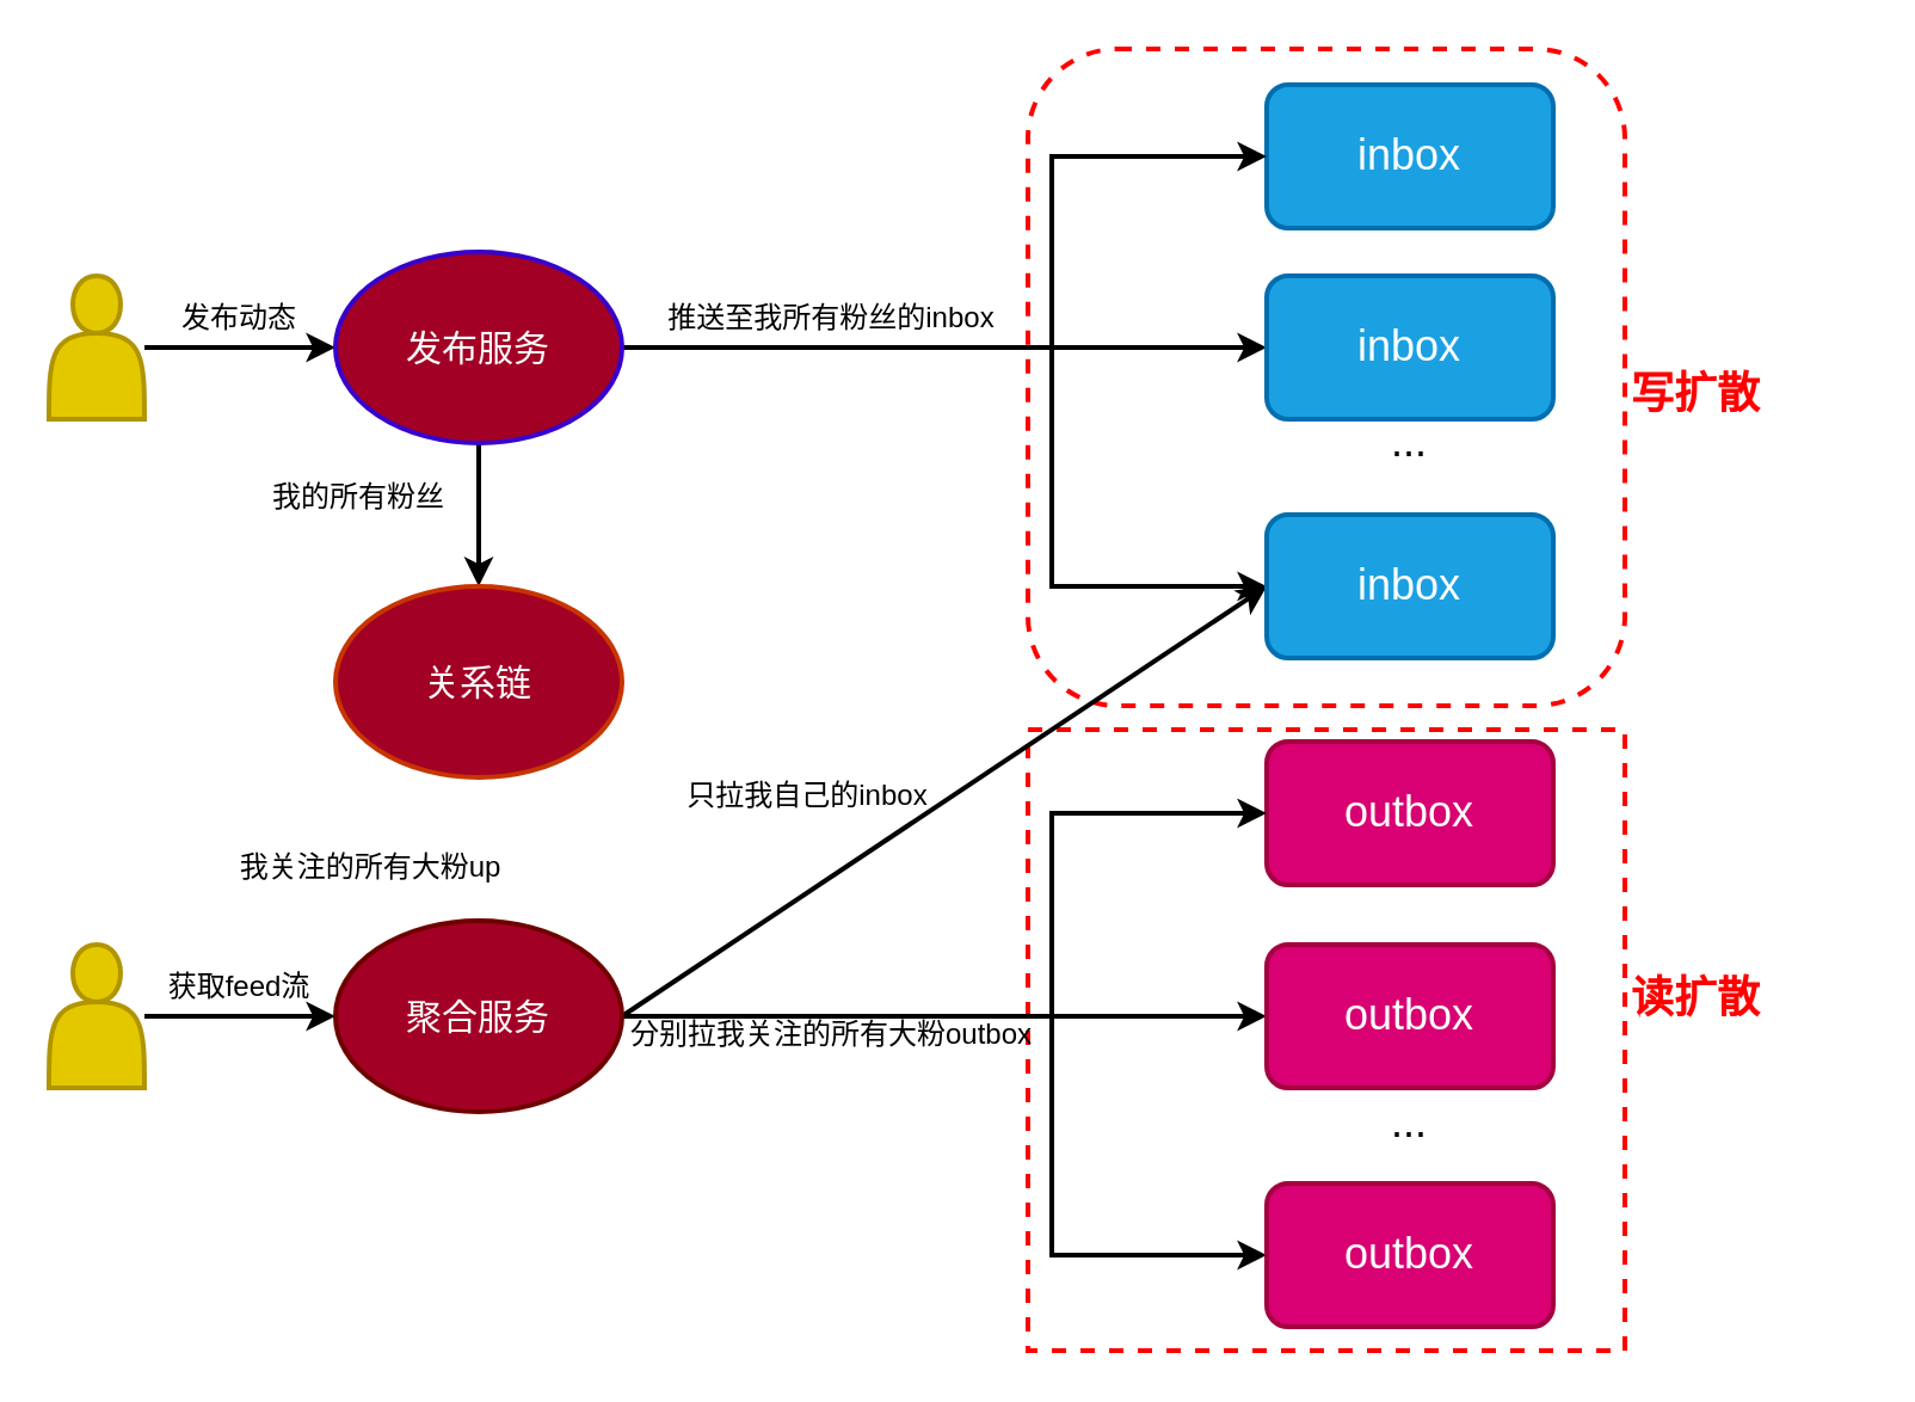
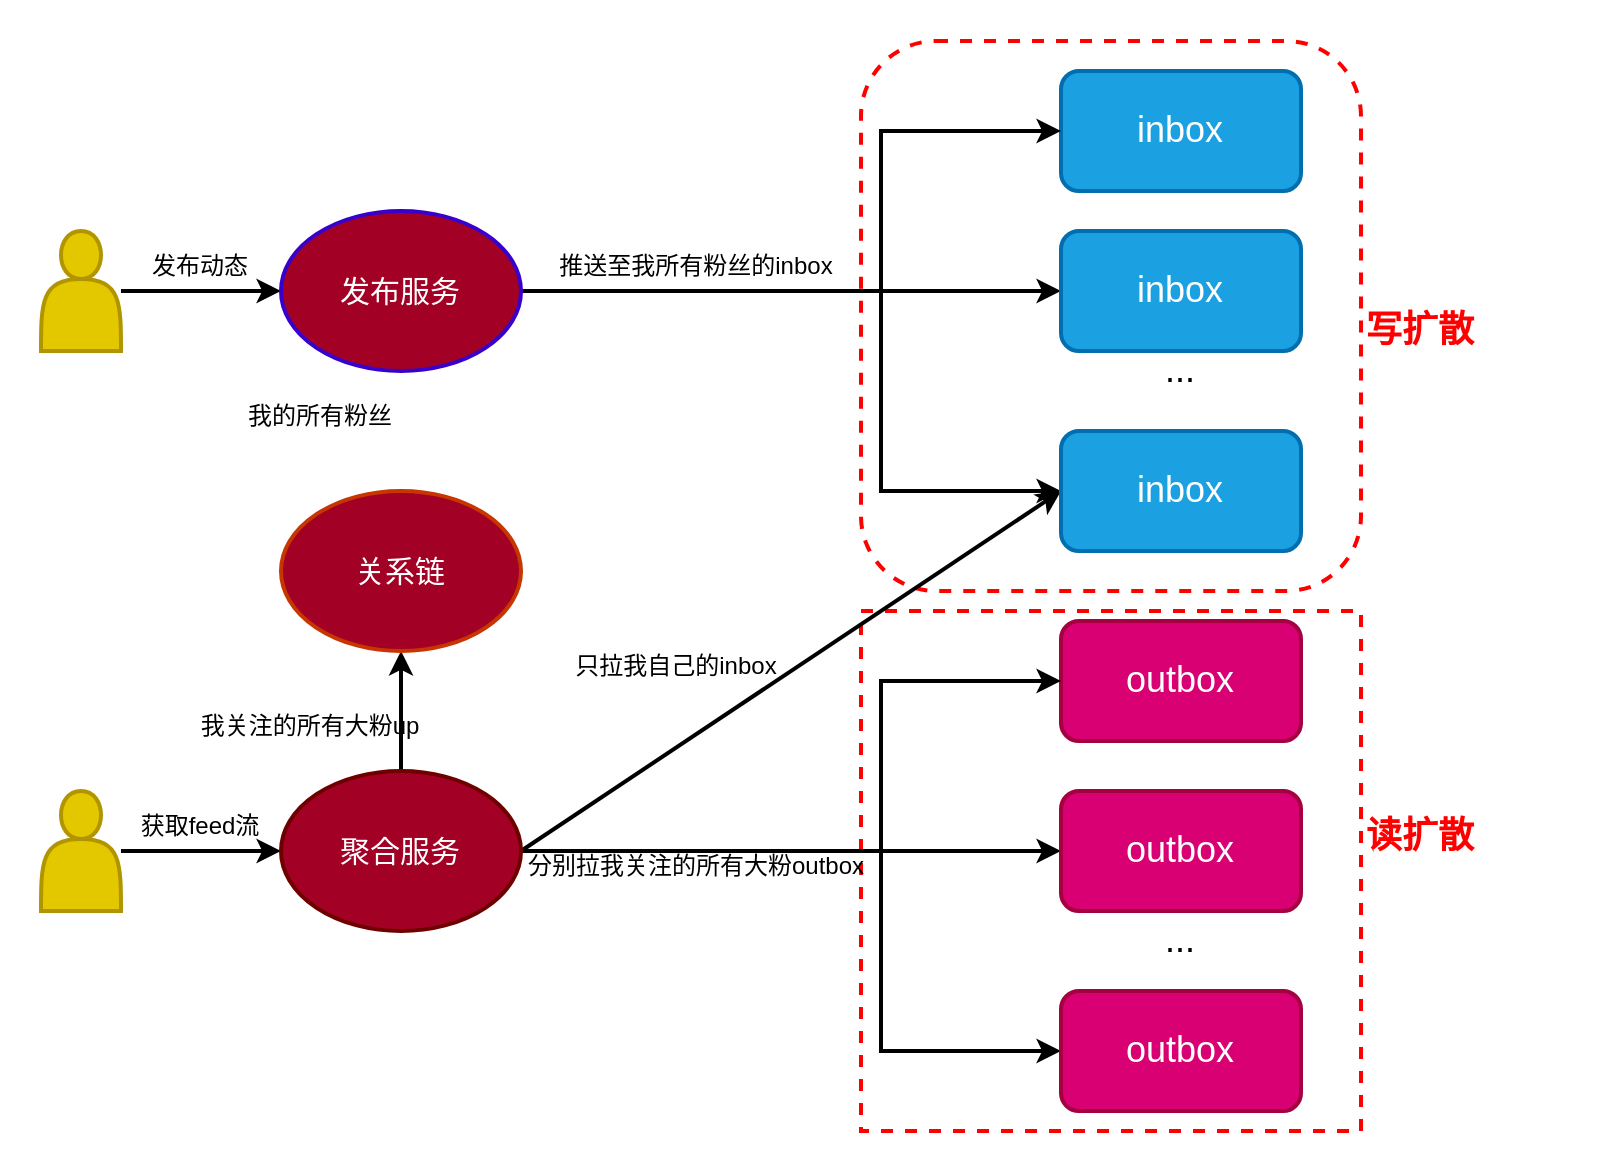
- <mxCell id="27" value="我的所有粉丝" style="text;strokeColor=none;align=center;fillColor=none;html=1;verticalAlign=middle;whiteSpace=wrap;rounded=0;" parent="1" vertex="1"><mxGeometry x="90" y="200" width="120" height="15" as="geometry" /></mxCell>
+ <mxCell id="27" value="我的所有粉丝" style="text;strokeColor=none;align=center;fillColor=none;html=1;verticalAlign=middle;whiteSpace=wrap;rounded=0;" parent="1" vertex="1"><mxGeometry x="100" y="200" width="120" height="15" as="geometry" /></mxCell>
- <mxCell id="10" style="edgeStyle=orthogonalEdgeStyle;rounded=0;orthogonalLoop=1;jettySize=auto;html=1;strokeWidth=2;" parent="1" source="14" target="21" edge="1"><mxGeometry relative="1" as="geometry"><Array as="points"><mxPoint x="200" y="235" /><mxPoint x="200" y="235" /></Array></mxGeometry></mxCell>
+ <mxCell id="15" style="edgeStyle=orthogonalEdgeStyle;rounded=0;orthogonalLoop=1;jettySize=auto;html=1;strokeWidth=2;" parent="1" source="20" target="21" edge="1"><mxGeometry relative="1" as="geometry"><Array as="points"><mxPoint x="200" y="335" /><mxPoint x="200" y="335" /></Array></mxGeometry></mxCell>
